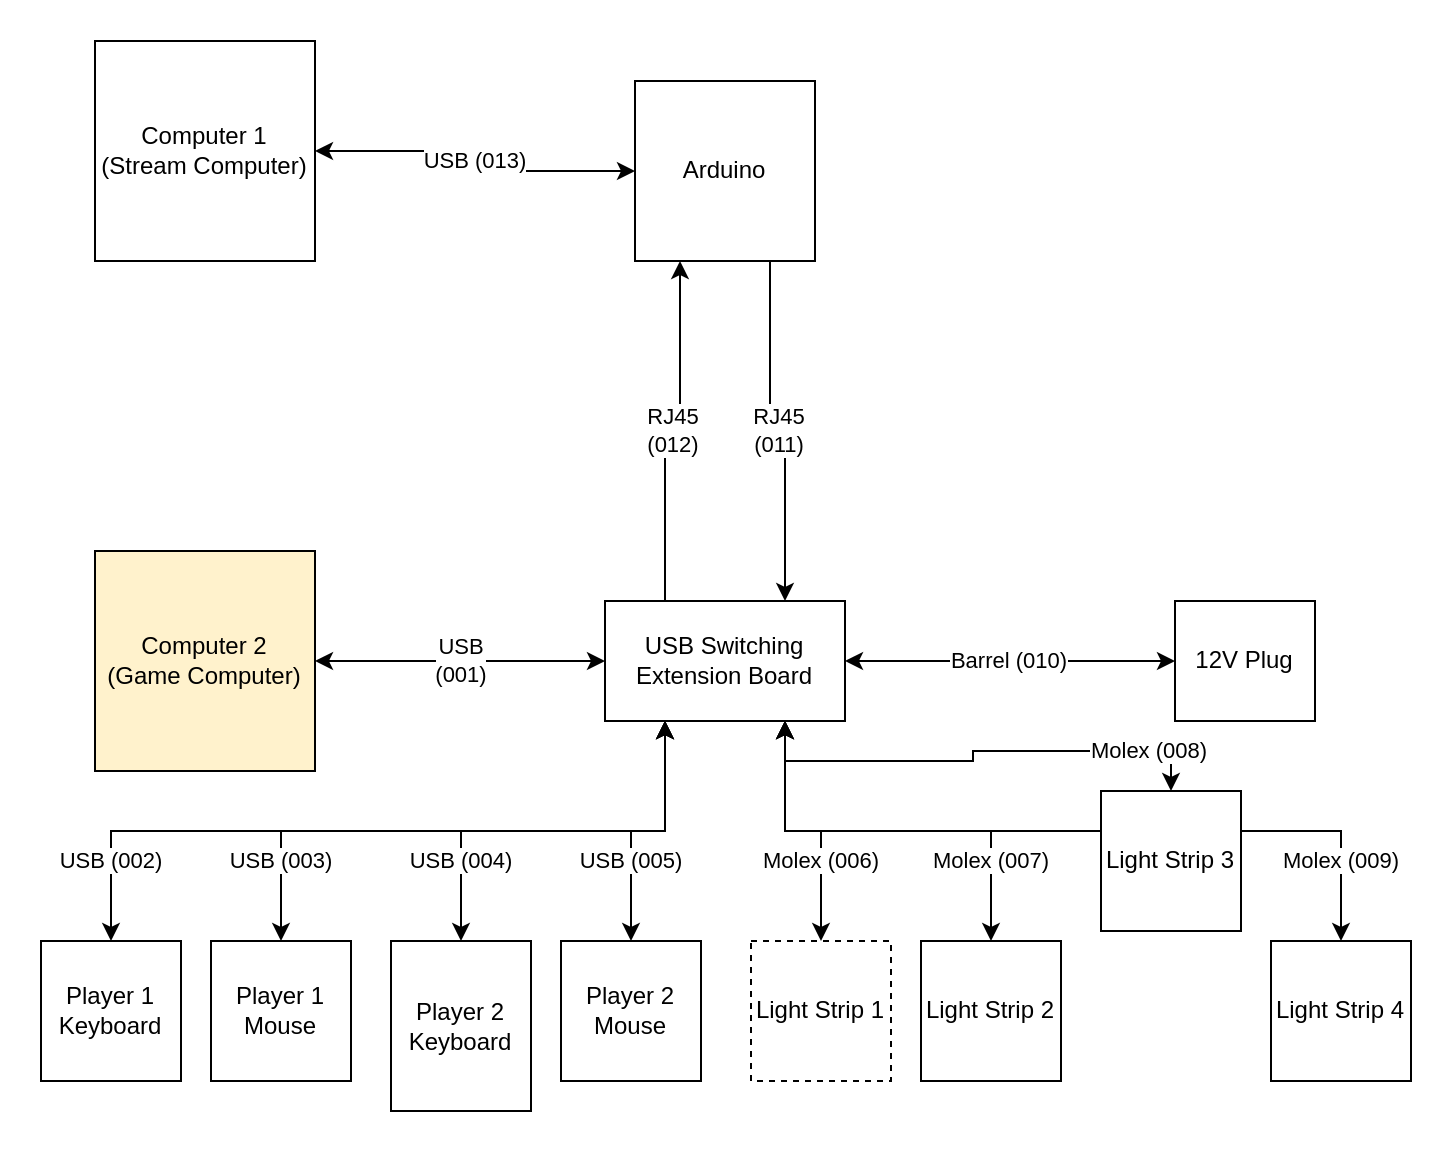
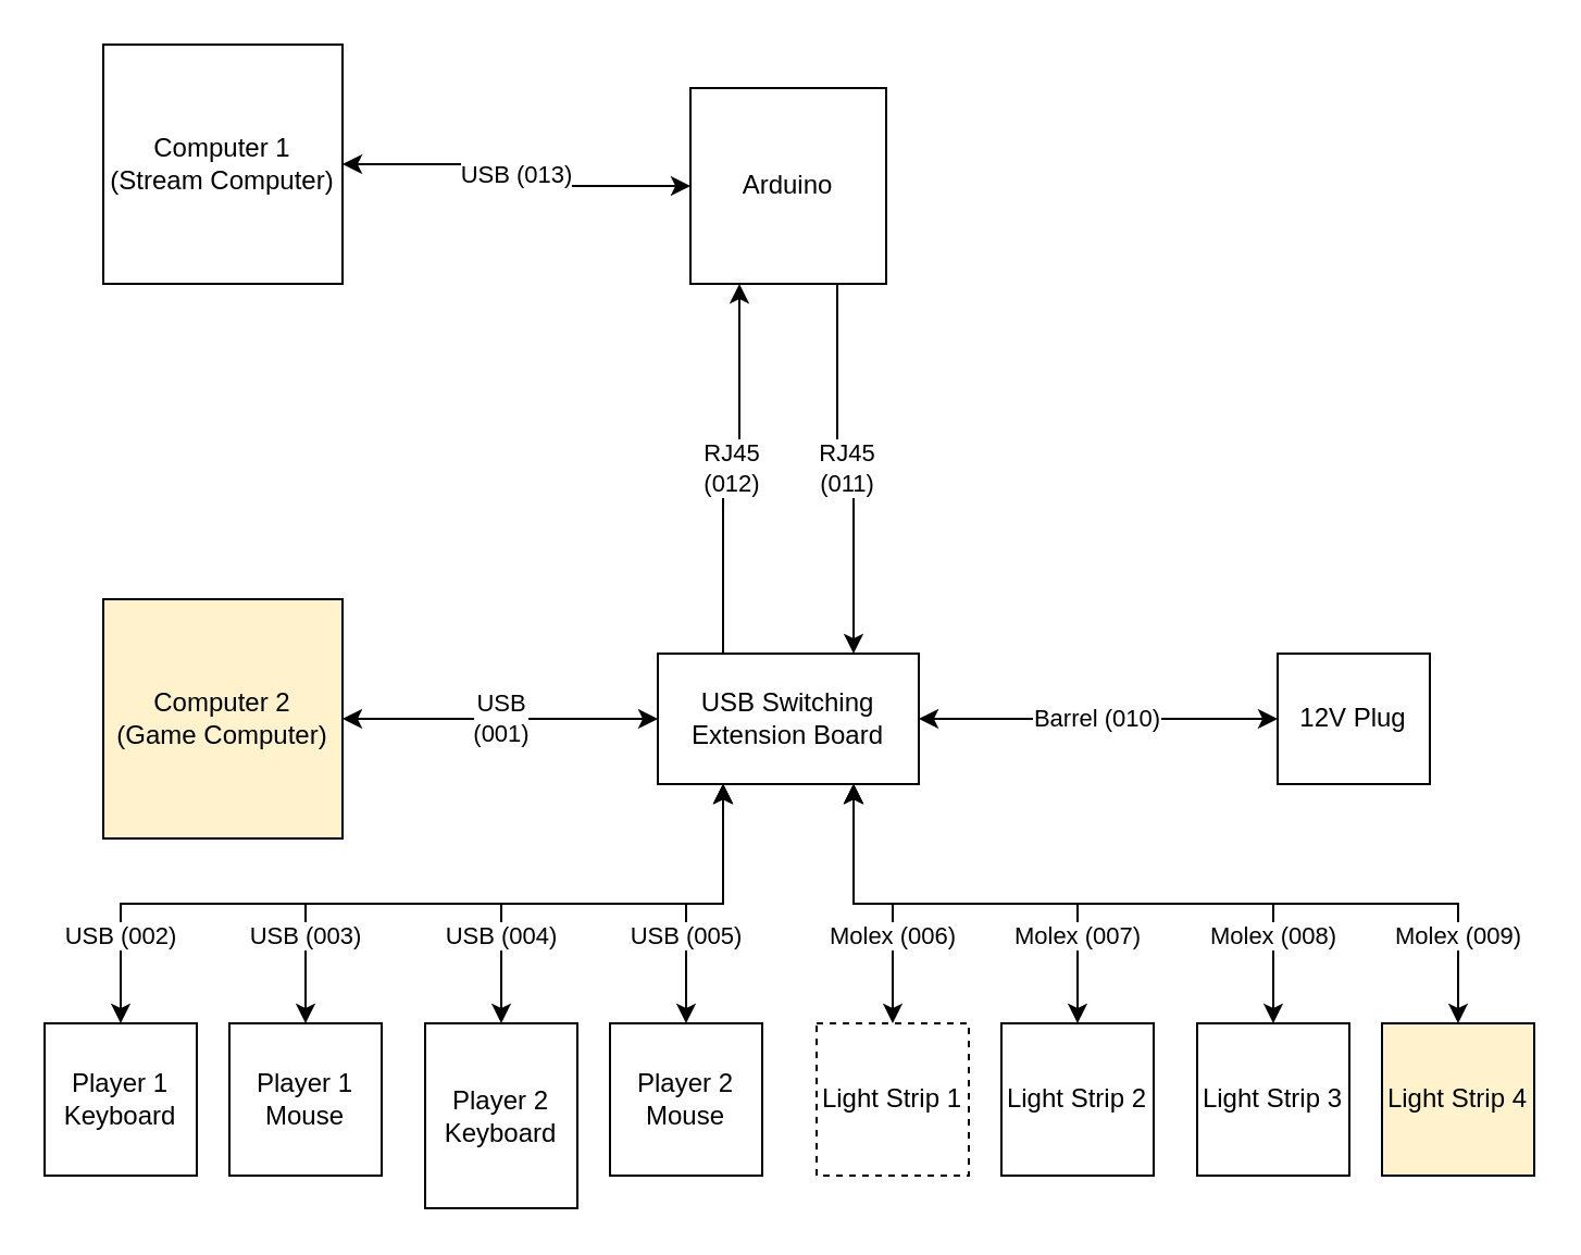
- <mxCell id="26" value="Light Strip 3" style="whiteSpace=wrap;html=1;aspect=fixed;" vertex="1" parent="1"><mxGeometry x="550" y="395" width="70" height="70" as="geometry" /></mxCell>
+ <mxCell id="26" value="Light Strip 3" style="whiteSpace=wrap;html=1;aspect=fixed;" vertex="1" parent="1"><mxGeometry x="550" y="470" width="70" height="70" as="geometry" /></mxCell>
- <mxCell id="27" value="Light Strip 4" style="whiteSpace=wrap;html=1;aspect=fixed;" vertex="1" parent="1"><mxGeometry x="635" y="470" width="70" height="70" as="geometry" /></mxCell>
+ <mxCell id="27" value="Light Strip 4" style="whiteSpace=wrap;html=1;aspect=fixed;fillColor=#fff2cc;" vertex="1" parent="1"><mxGeometry x="635" y="470" width="70" height="70" as="geometry" /></mxCell>
